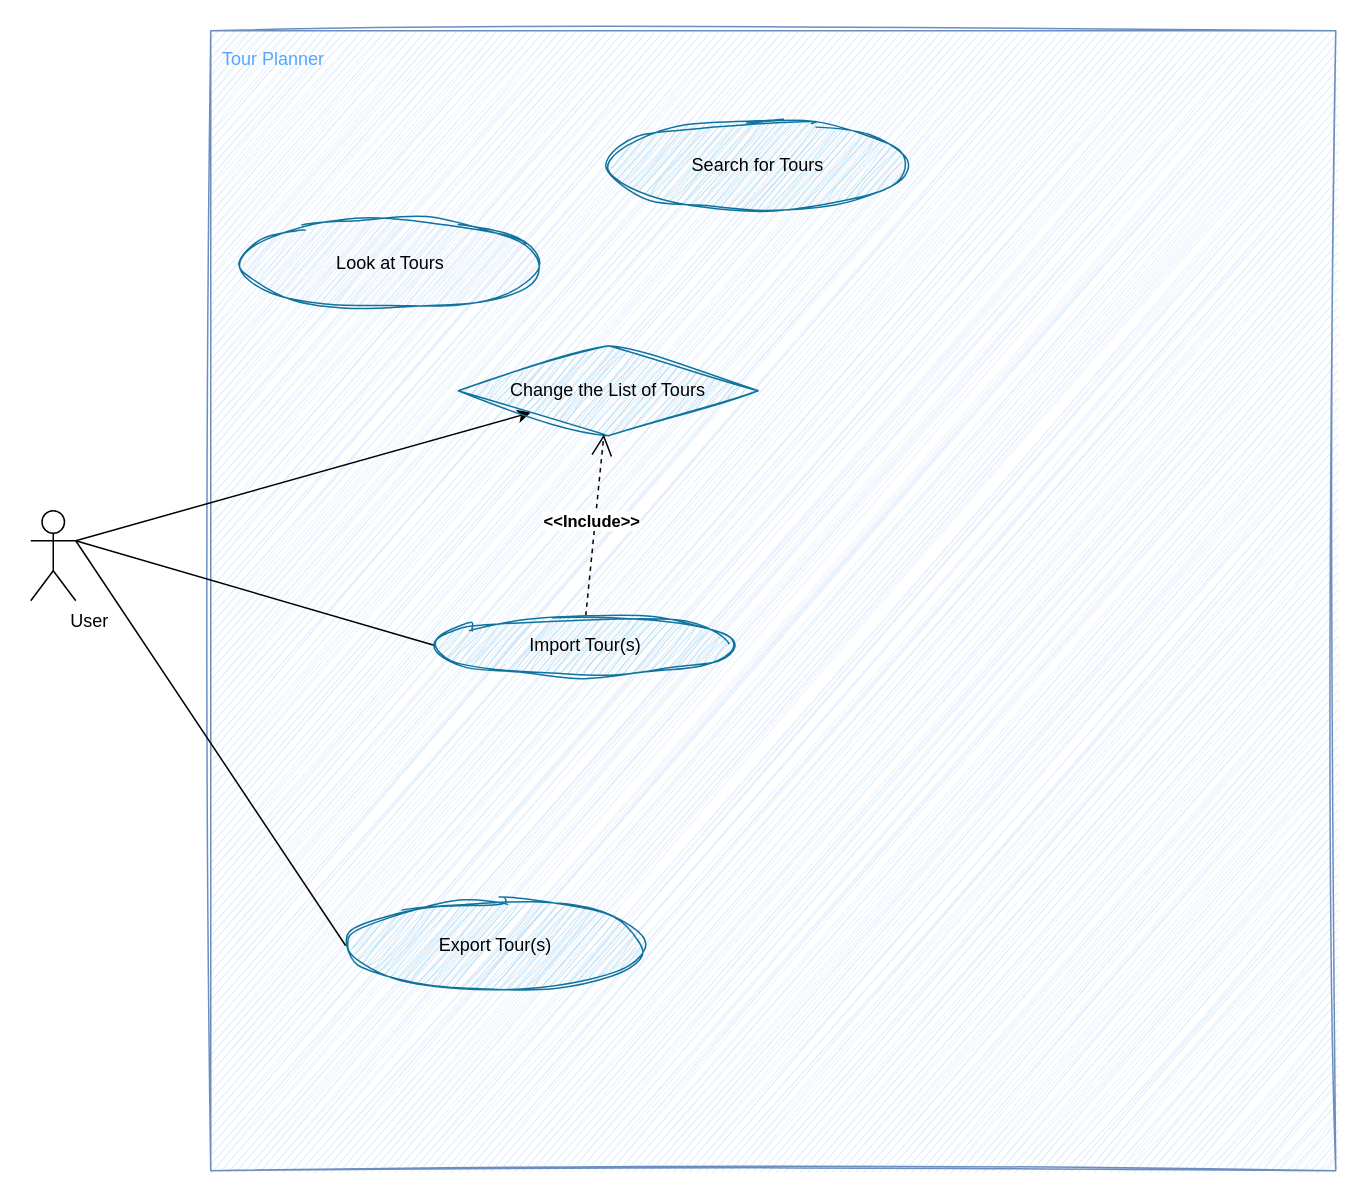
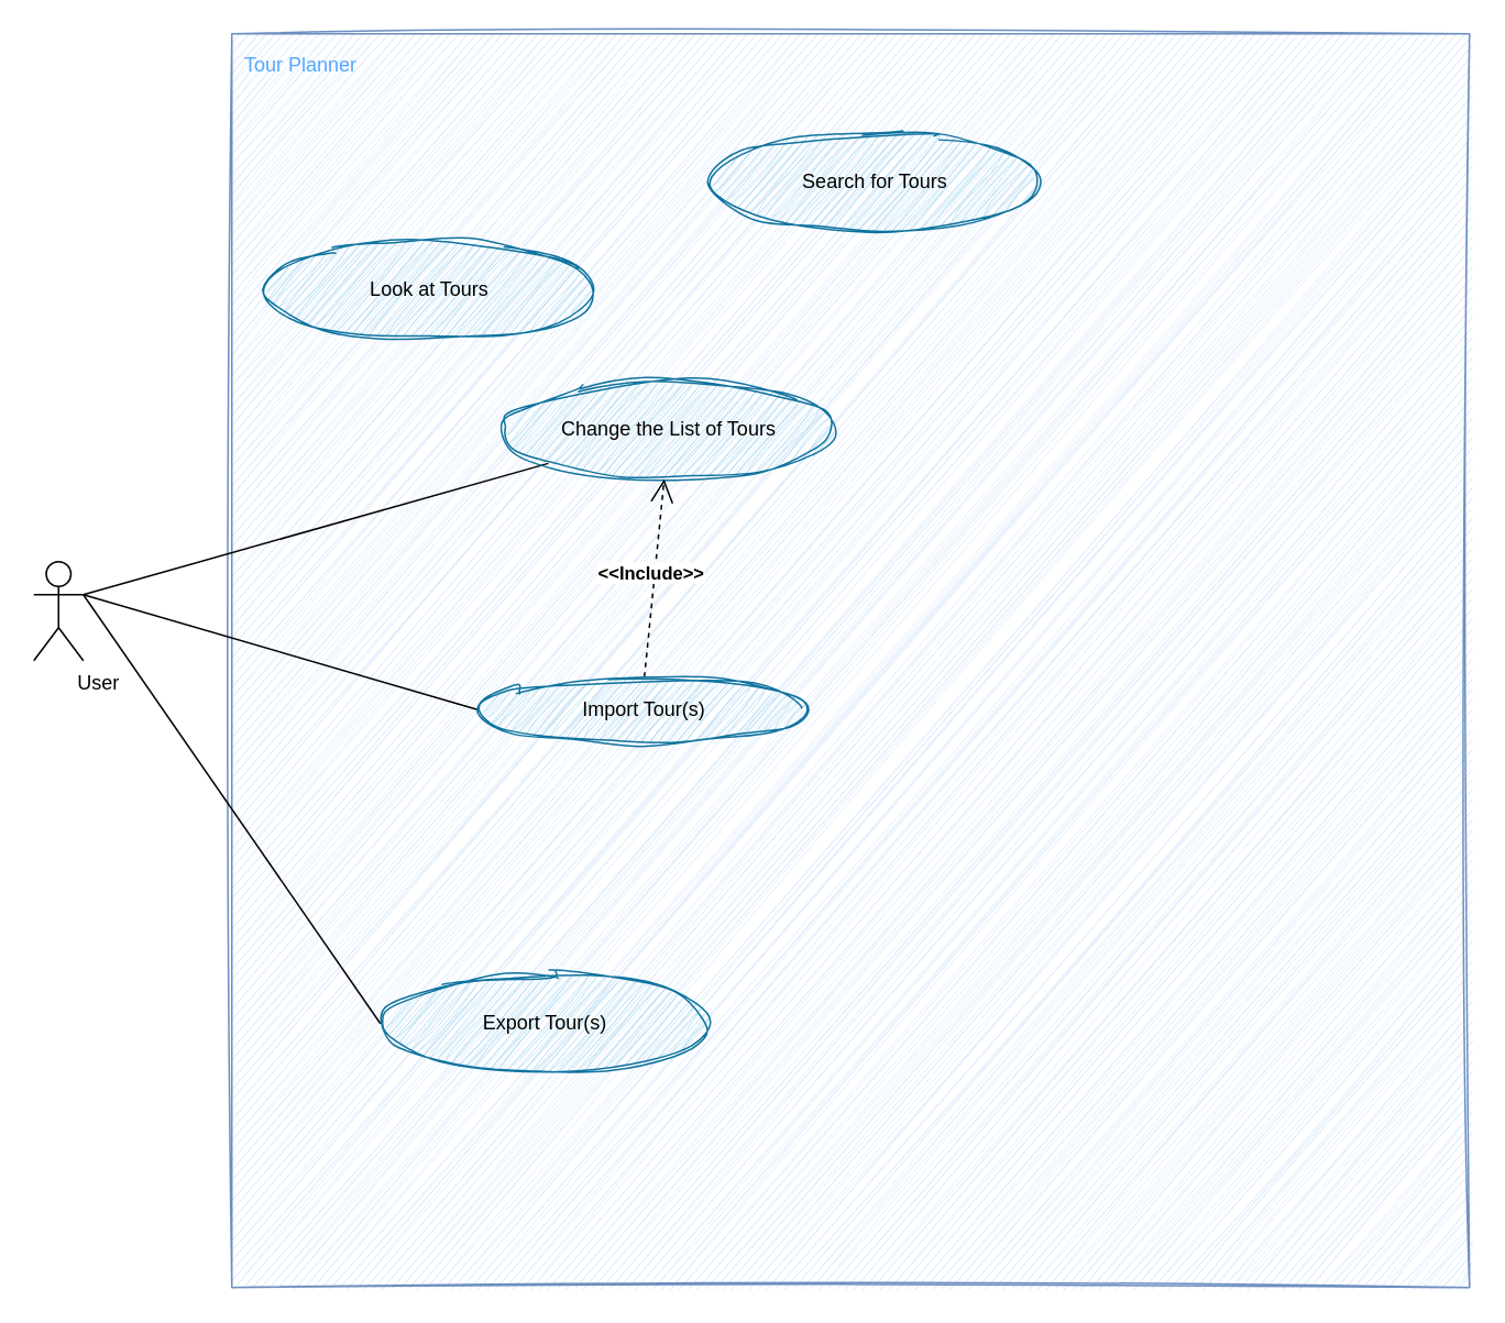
- <mxCell id="8" value="Search for Tours" style="ellipse;whiteSpace=wrap;html=1;fillColor=#b1ddf0;strokeColor=#10739e;sketch=1;curveFitting=1;jiggle=2;" parent="1" vertex="1"><mxGeometry x="405" y="80" width="200" height="60" as="geometry" /></mxCell>
+ <mxCell id="8" value="Search for Tours" style="ellipse;whiteSpace=wrap;html=1;fillColor=#b1ddf0;strokeColor=#10739e;sketch=1;curveFitting=1;jiggle=2;" parent="1" vertex="1"><mxGeometry x="430" y="80" width="200" height="60" as="geometry" /></mxCell>
- <mxCell id="7" value="Look at Tours" style="ellipse;whiteSpace=wrap;html=1;fillColor=#dae8fc;strokeColor=#10739e;sketch=1;curveFitting=1;jiggle=2;" parent="1" vertex="1"><mxGeometry x="160" y="145" width="200" height="60" as="geometry" /></mxCell>
+ <mxCell id="7" value="Look at Tours" style="ellipse;whiteSpace=wrap;html=1;fillColor=#b1ddf0;strokeColor=#10739e;sketch=1;curveFitting=1;jiggle=2;" parent="1" vertex="1"><mxGeometry x="160" y="145" width="200" height="60" as="geometry" /></mxCell>
- <mxCell id="9" value="Change the List of Tours" style="rhombus;whiteSpace=wrap;html=1;fillColor=#b1ddf0;strokeColor=#10739e;sketch=1;curveFitting=1;jiggle=2;" parent="1" vertex="1"><mxGeometry x="305" y="230" width="200" height="60" as="geometry" /></mxCell>
+ <mxCell id="9" value="Change the List of Tours" style="ellipse;whiteSpace=wrap;html=1;fillColor=#b1ddf0;strokeColor=#10739e;sketch=1;curveFitting=1;jiggle=2;" parent="1" vertex="1"><mxGeometry x="305" y="230" width="200" height="60" as="geometry" /></mxCell>
- <mxCell id="3" style="rounded=0;orthogonalLoop=1;jettySize=auto;html=1;exitX=1;exitY=0.333;exitDx=0;exitDy=0;exitPerimeter=0;strokeColor=default;align=center;verticalAlign=middle;fontFamily=Helvetica;fontSize=11;fontColor=default;labelBackgroundColor=default;endArrow=classic;" edge="1" parent="1" source="6" target="9"><mxGeometry relative="1" as="geometry" /></mxCell>
+ <mxCell id="3" style="rounded=0;orthogonalLoop=1;jettySize=auto;html=1;exitX=1;exitY=0.333;exitDx=0;exitDy=0;exitPerimeter=0;strokeColor=default;align=center;verticalAlign=middle;fontFamily=Helvetica;fontSize=11;fontColor=default;labelBackgroundColor=default;endArrow=none;" edge="1" parent="1" source="6" target="9"><mxGeometry relative="1" as="geometry" /></mxCell>
- <mxCell id="10" value="Export Tour(s)" style="ellipse;whiteSpace=wrap;html=1;fillColor=#b1ddf0;strokeColor=#10739e;sketch=1;curveFitting=1;jiggle=2;" parent="1" vertex="1"><mxGeometry x="230" y="600" width="200" height="60" as="geometry" /></mxCell>
+ <mxCell id="10" value="Export Tour(s)" style="ellipse;whiteSpace=wrap;html=1;fillColor=#b1ddf0;strokeColor=#10739e;sketch=1;curveFitting=1;jiggle=2;" parent="1" vertex="1"><mxGeometry x="230" y="590" width="200" height="60" as="geometry" /></mxCell>
